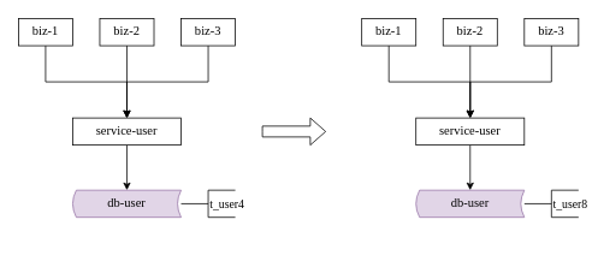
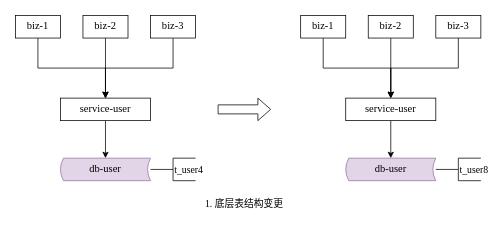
+ <mxCell id="25" value="1. 底层表结构变更" style="text;html=1;strokeColor=none;fillColor=none;align=center;verticalAlign=middle;whiteSpace=wrap;rounded=0;fontFamily=Verdana;fontSize=13;" vertex="1" parent="1"><mxGeometry x="265" y="260" width="120" height="20" as="geometry" /></mxCell>
